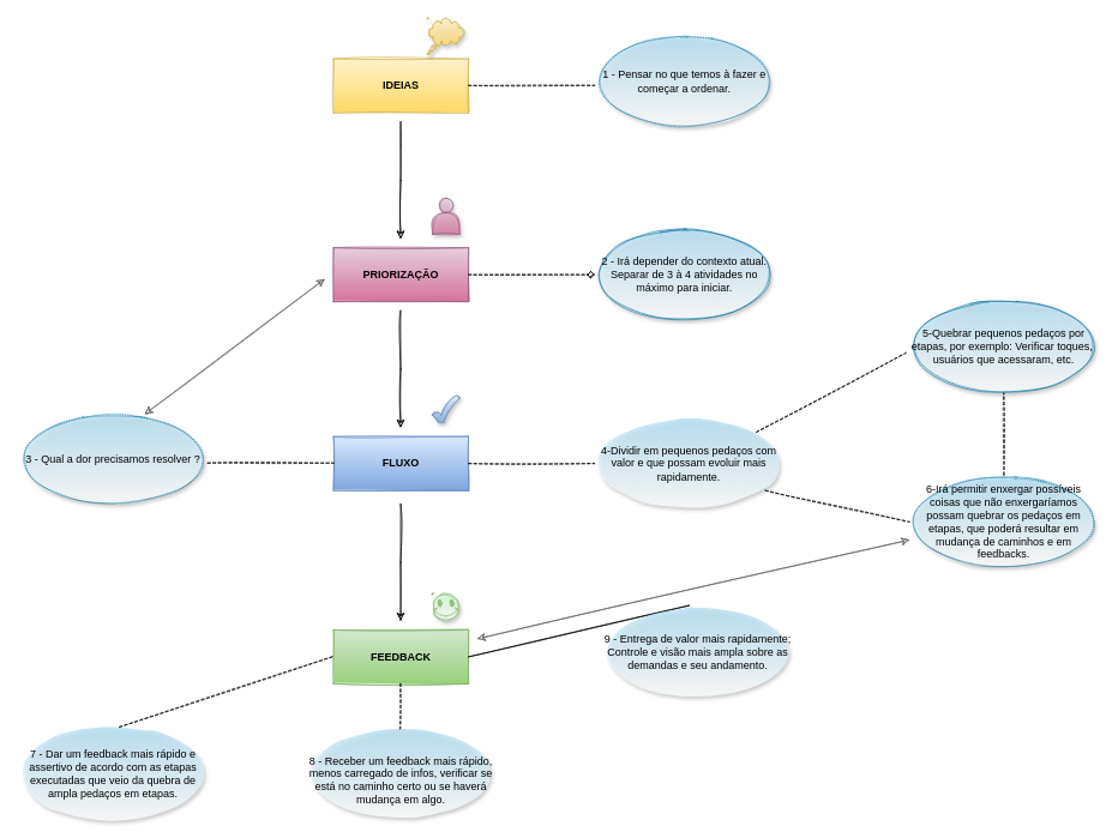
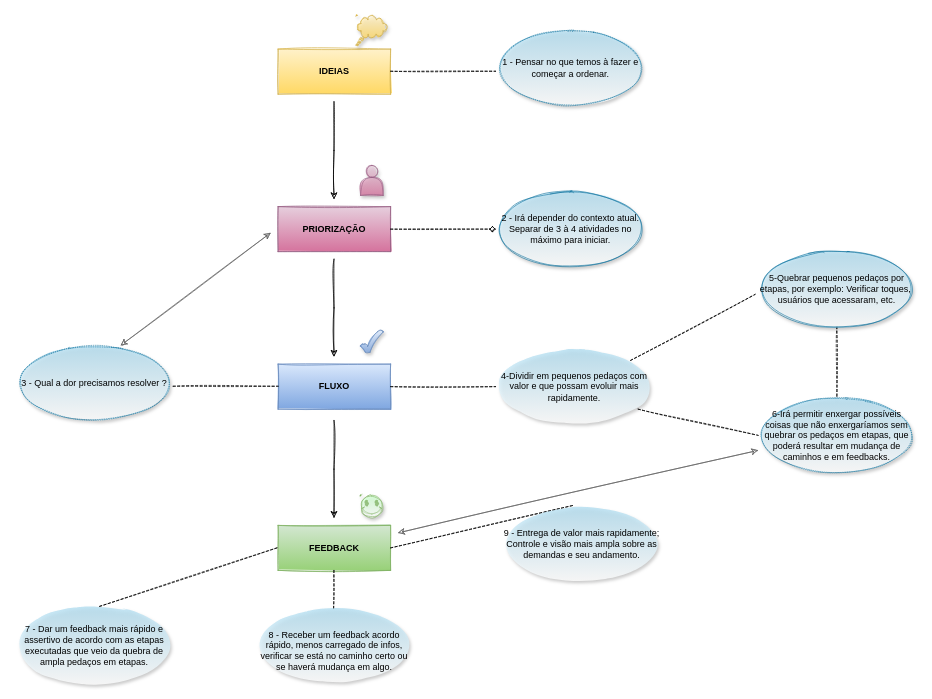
- <mxCell id="15" value="6-Irá permitir enxergar possíveis coisas que não enxergaríamos possam quebrar os pedaços em etapas, que poderá resultar em mudança de caminhos e em feedbacks." style="ellipse;whiteSpace=wrap;html=1;shadow=1;dashed=1;dashPattern=1 2;strokeWidth=1;opacity=80;fillColor=#b1ddf0;strokeColor=#10739e;gradientColor=#ffffff;rounded=0;sketch=1;" vertex="1" parent="1"><mxGeometry x="1010" y="530" width="210" height="100" as="geometry" /></mxCell>
+ <mxCell id="15" value="6-Irá permitir enxergar possíveis coisas que não enxergaríamos sem quebrar os pedaços em etapas, que poderá resultar em mudança de caminhos e em feedbacks." style="ellipse;whiteSpace=wrap;html=1;shadow=1;dashed=1;dashPattern=1 2;strokeWidth=1;opacity=80;fillColor=#b1ddf0;strokeColor=#10739e;gradientColor=#ffffff;rounded=0;sketch=1;" vertex="1" parent="1"><mxGeometry x="1010" y="530" width="210" height="100" as="geometry" /></mxCell>
- <mxCell id="26" value="" style="endArrow=none;dashed=0;html=1;rounded=0;exitX=1;exitY=0.5;exitDx=0;exitDy=0;entryX=0.454;entryY=-0.021;entryDx=0;entryDy=0;entryPerimeter=0;sketch=1;" edge="1" parent="1" source="21" target="28"><mxGeometry width="50" height="50" relative="1" as="geometry"><mxPoint x="520" y="810" as="sourcePoint" /><mxPoint x="760" y="800" as="targetPoint" /></mxGeometry></mxCell>
+ <mxCell id="26" value="" style="endArrow=none;dashed=1;html=1;rounded=0;exitX=1;exitY=0.5;exitDx=0;exitDy=0;entryX=0.454;entryY=-0.021;entryDx=0;entryDy=0;entryPerimeter=0;sketch=1;" edge="1" parent="1" source="21" target="28"><mxGeometry width="50" height="50" relative="1" as="geometry"><mxPoint x="520" y="810" as="sourcePoint" /><mxPoint x="760" y="800" as="targetPoint" /></mxGeometry></mxCell>
- <mxCell id="27" value="&lt;br&gt;8 - Receber um feedback mais rápido, menos carregado de infos, verificar se está no caminho certo ou se haverá mudança em algo." style="ellipse;whiteSpace=wrap;html=1;shadow=1;dashed=1;dashPattern=1 2;strokeWidth=1;opacity=80;fillColor=#b1ddf0;strokeColor=none;gradientColor=#ffffff;rounded=0;sketch=1;" vertex="1" parent="1"><mxGeometry x="340" y="810" width="210" height="100" as="geometry" /></mxCell>
+ <mxCell id="27" value="&lt;br&gt;8 - Receber um feedback acordo rápido, menos carregado de infos, verificar se está no caminho certo ou se haverá mudança em algo." style="ellipse;whiteSpace=wrap;html=1;shadow=1;dashed=1;dashPattern=1 2;strokeWidth=1;opacity=80;fillColor=#b1ddf0;strokeColor=none;gradientColor=#ffffff;rounded=0;sketch=1;" vertex="1" parent="1"><mxGeometry x="340" y="810" width="210" height="100" as="geometry" /></mxCell>
